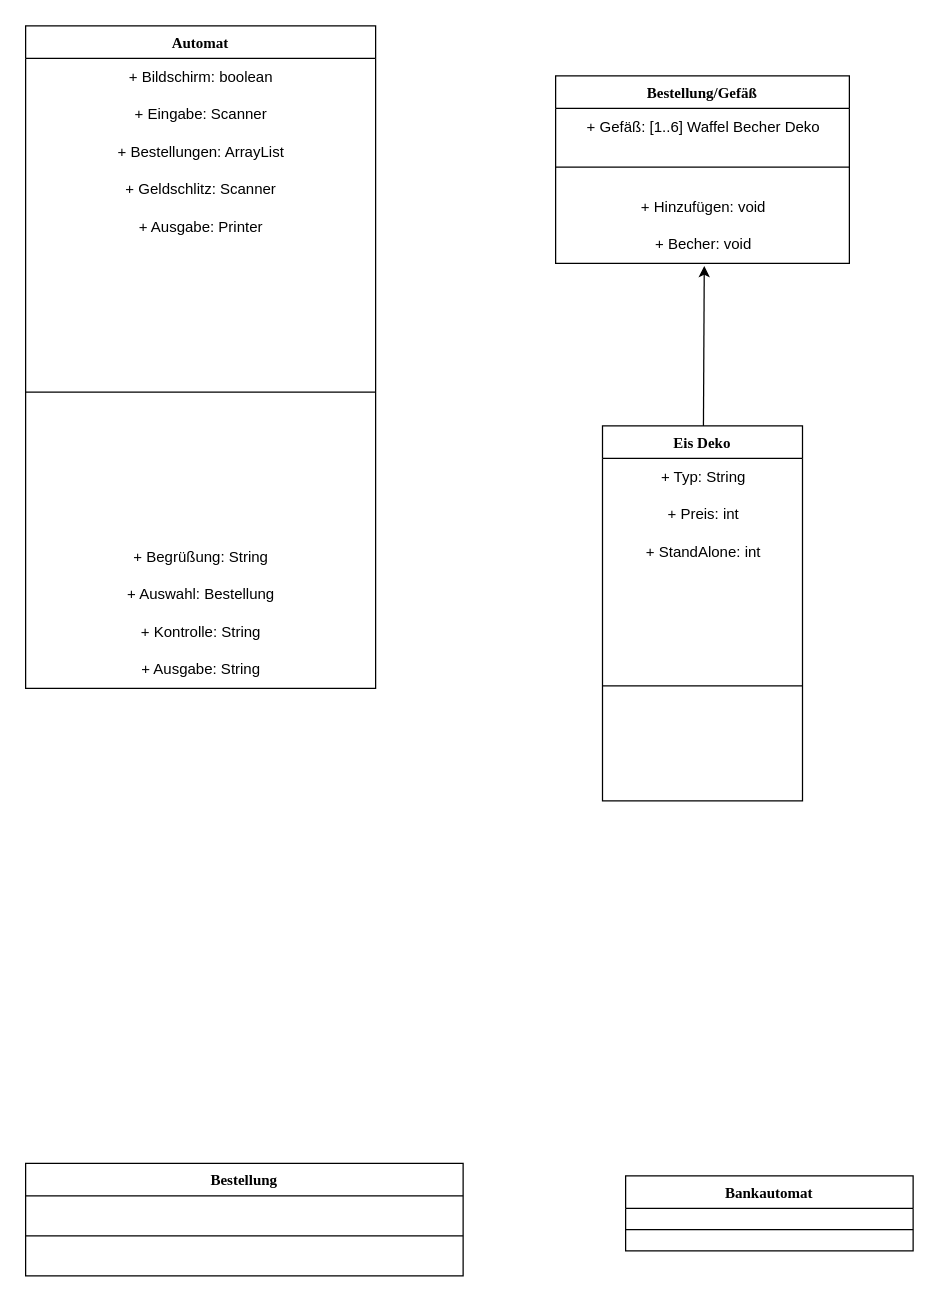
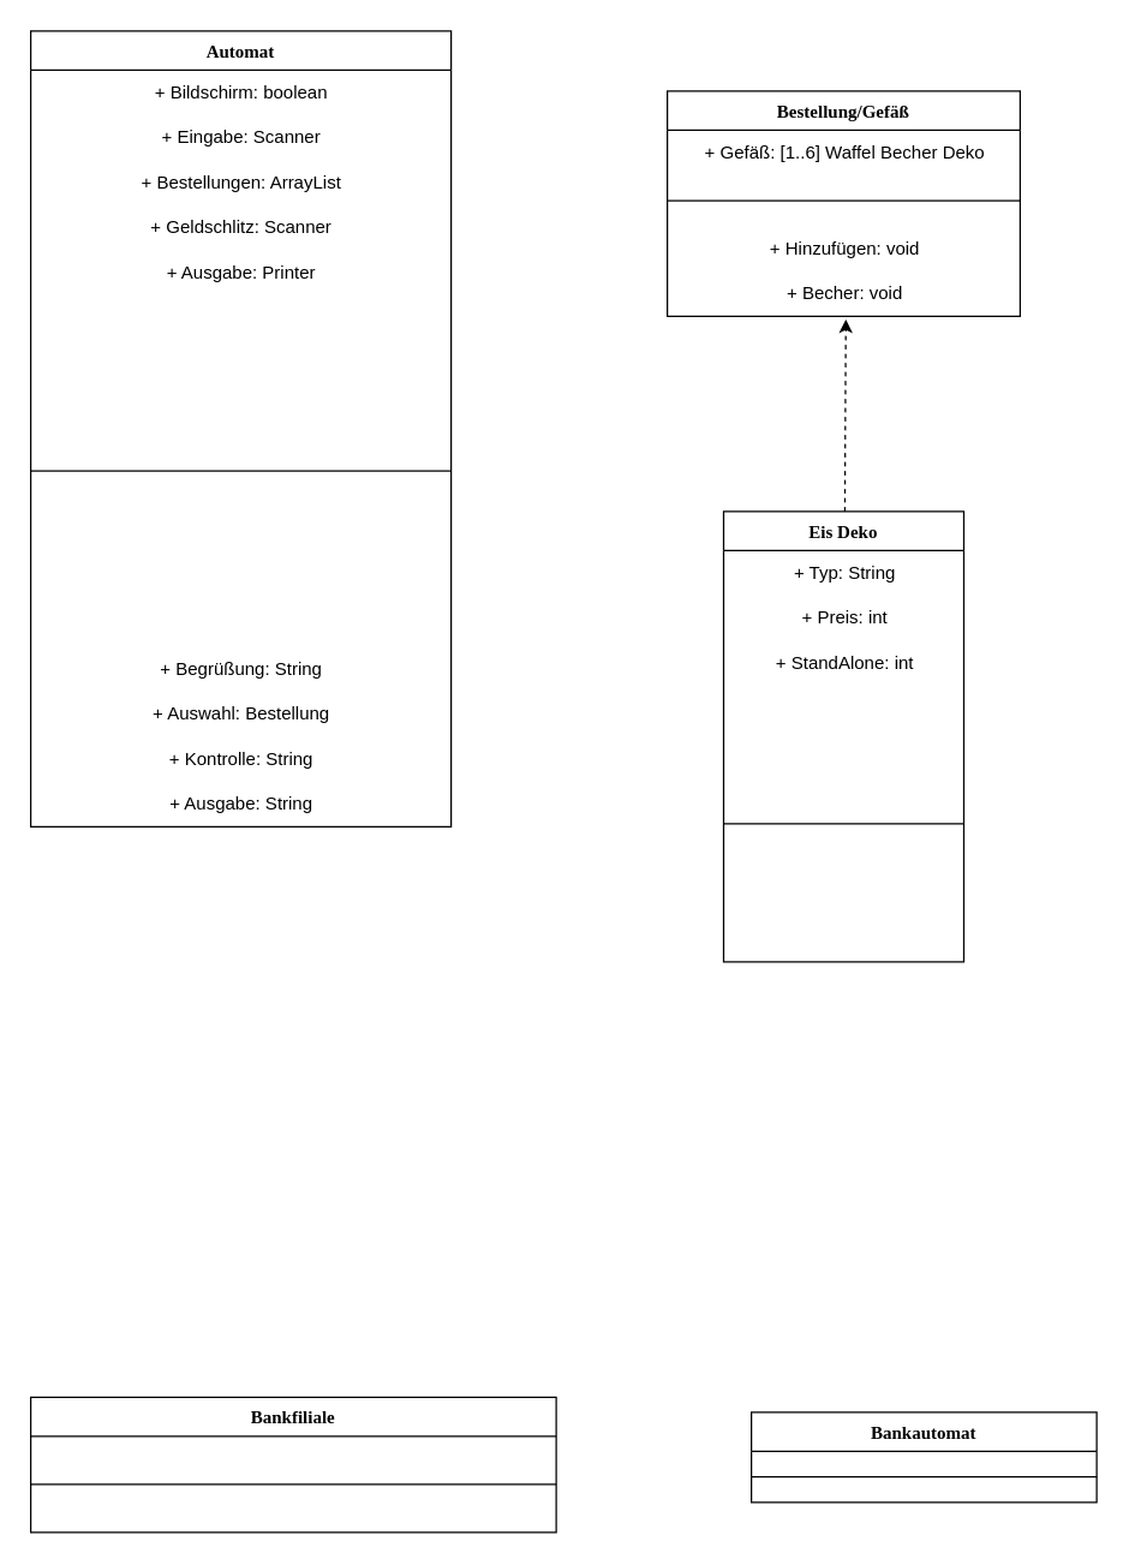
- <mxCell id="17" style="edgeStyle=none;html=1;entryX=0.506;entryY=1.067;entryDx=0;entryDy=0;entryPerimeter=0;" edge="1" parent="1" source="18" target="27"><mxGeometry relative="1" as="geometry" /></mxCell>
+ <mxCell id="17" style="edgeStyle=none;html=1;entryX=0.506;entryY=1.067;entryDx=0;entryDy=0;entryPerimeter=0;dashed=1;" edge="1" parent="1" source="18" target="27"><mxGeometry relative="1" as="geometry" /></mxCell>
- <mxCell id="13" value="Bestellung" style="swimlane;fontStyle=1;align=center;verticalAlign=top;childLayout=stackLayout;horizontal=1;startSize=26;horizontalStack=0;resizeParent=1;resizeParentMax=0;resizeLast=0;collapsible=1;marginBottom=0;fontFamily=Tahoma;" vertex="1" parent="1"><mxGeometry x="20" y="930" width="350" height="90" as="geometry" /></mxCell>
+ <mxCell id="13" value="Bankfiliale" style="swimlane;fontStyle=1;align=center;verticalAlign=top;childLayout=stackLayout;horizontal=1;startSize=26;horizontalStack=0;resizeParent=1;resizeParentMax=0;resizeLast=0;collapsible=1;marginBottom=0;fontFamily=Tahoma;" vertex="1" parent="1"><mxGeometry x="20" y="930" width="350" height="90" as="geometry" /></mxCell>
